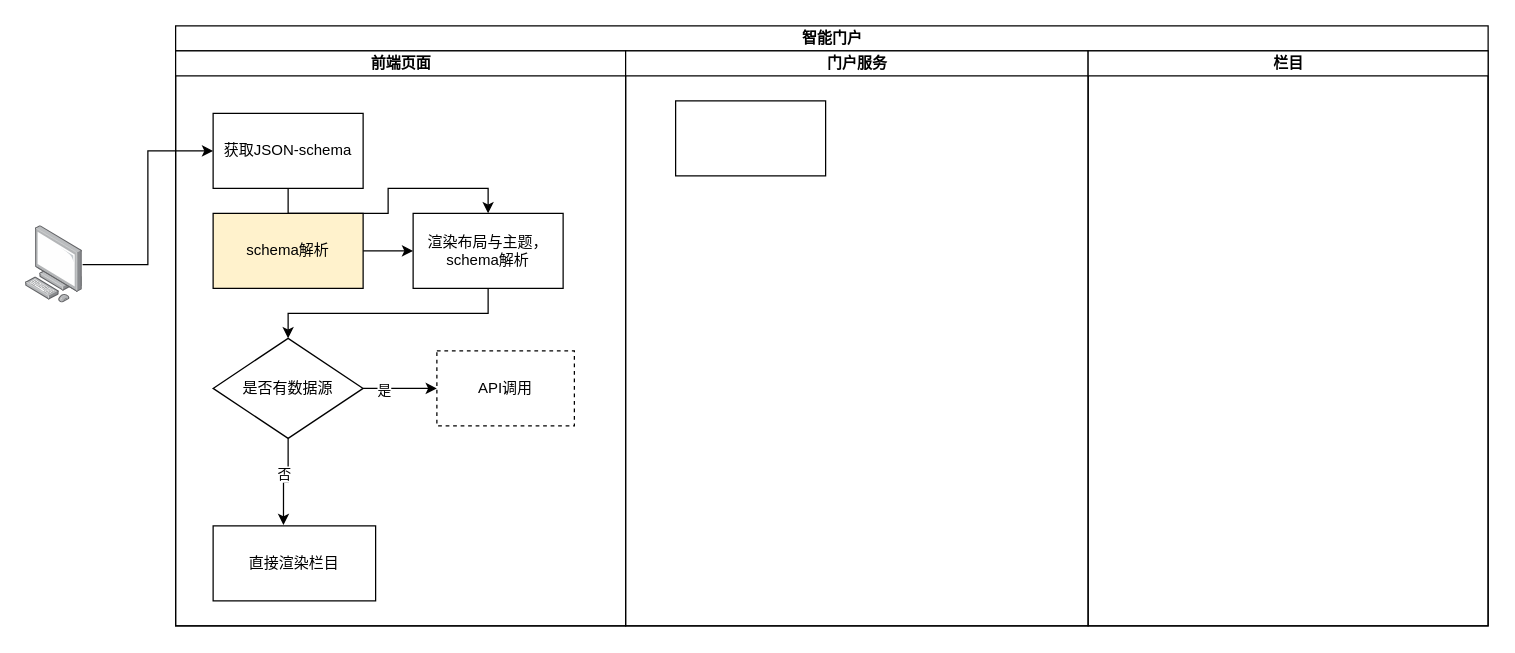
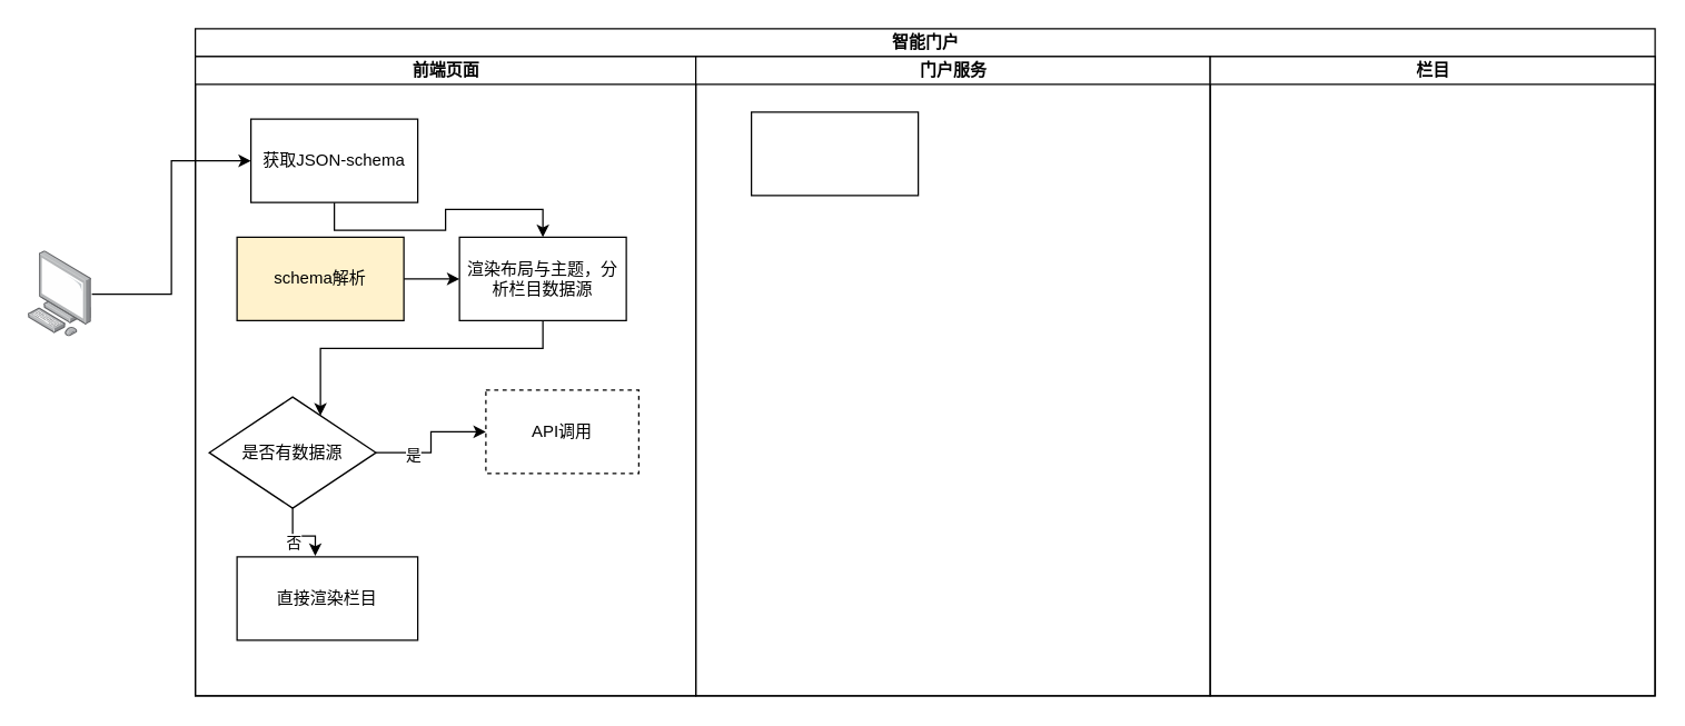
- <mxCell id="5" value="获取JSON-schema" style="rounded=0;whiteSpace=wrap;html=1;" vertex="1" parent="3"><mxGeometry x="30.0" y="50" width="120" height="60" as="geometry" /></mxCell>
+ <mxCell id="5" value="获取JSON-schema" style="rounded=0;whiteSpace=wrap;html=1;" vertex="1" parent="3"><mxGeometry x="40" y="45" width="120" height="60" as="geometry" /></mxCell>
- <mxCell id="16" value="渲染布局与主题，schema解析" style="rounded=0;whiteSpace=wrap;html=1;" vertex="1" parent="3"><mxGeometry x="190.0" y="130" width="120" height="60" as="geometry" /></mxCell>
+ <mxCell id="16" value="渲染布局与主题，分析栏目数据源" style="rounded=0;whiteSpace=wrap;html=1;" vertex="1" parent="3"><mxGeometry x="190.0" y="130" width="120" height="60" as="geometry" /></mxCell>
- <mxCell id="10" value="是否有数据源" style="rhombus;whiteSpace=wrap;html=1;" vertex="1" parent="3"><mxGeometry x="30" y="230" width="120" height="80" as="geometry" /></mxCell>
+ <mxCell id="10" value="是否有数据源" style="rhombus;whiteSpace=wrap;html=1;" vertex="1" parent="3"><mxGeometry x="10" y="245" width="120" height="80" as="geometry" /></mxCell>
- <mxCell id="11" value="直接渲染栏目" style="rounded=0;whiteSpace=wrap;html=1;" vertex="1" parent="3"><mxGeometry x="30" y="380" width="130" height="60" as="geometry" /></mxCell>
+ <mxCell id="11" value="直接渲染栏目" style="rounded=0;whiteSpace=wrap;html=1;" vertex="1" parent="3"><mxGeometry x="30" y="360" width="130" height="60" as="geometry" /></mxCell>
